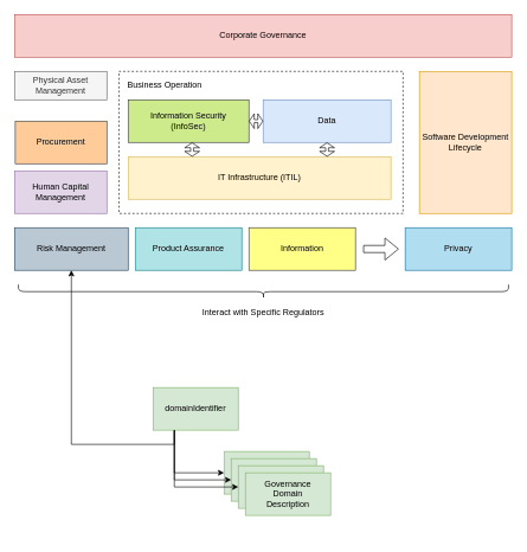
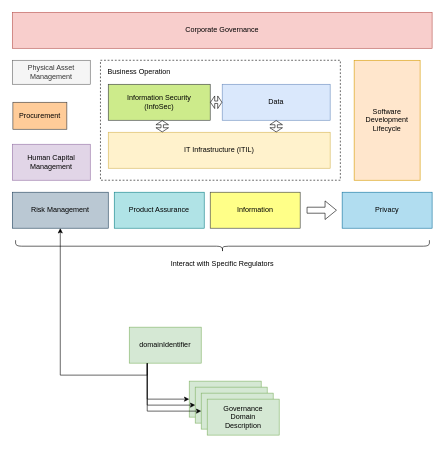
- <mxCell id="18" value="Procurement" style="rounded=0;whiteSpace=wrap;html=1;fillColor=#ffcc99;strokeColor=#36393d;" parent="1" vertex="1"><mxGeometry x="21" y="170" width="129" height="60" as="geometry" /></mxCell>
+ <mxCell id="18" value="Procurement" style="rounded=0;whiteSpace=wrap;html=1;fillColor=#ffcc99;strokeColor=#36393d;" parent="1" vertex="1"><mxGeometry x="21" y="170" width="90" height="45" as="geometry" /></mxCell>
- <mxCell id="9" value="Software Development Lifecycle" style="rounded=0;whiteSpace=wrap;html=1;fillColor=#ffe6cc;strokeColor=#d79b00;" parent="1" vertex="1"><mxGeometry x="590" y="100" width="130" height="200" as="geometry" /></mxCell>
+ <mxCell id="9" value="Software Development Lifecycle" style="rounded=0;whiteSpace=wrap;html=1;fillColor=#ffe6cc;strokeColor=#d79b00;" parent="1" vertex="1"><mxGeometry x="590" y="100" width="110" height="200" as="geometry" /></mxCell>
